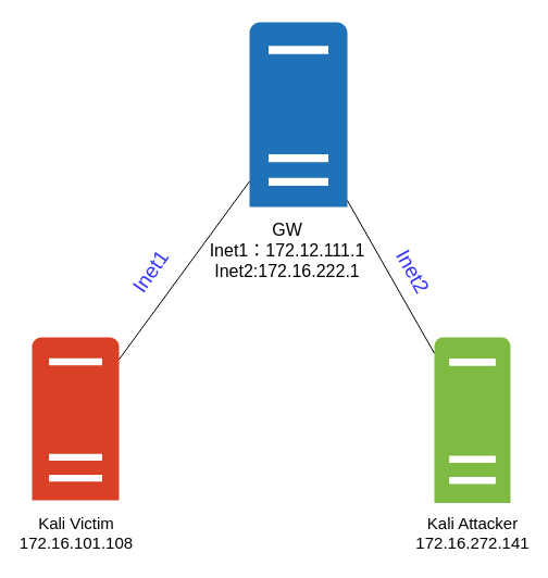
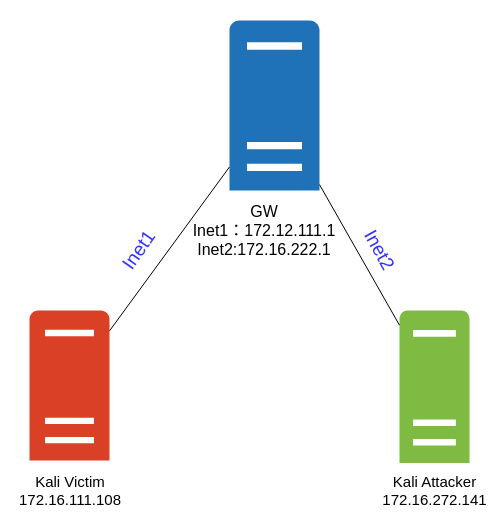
- <mxCell id="6" value="Kali Victim&lt;br style=&quot;font-size: 15px;&quot;&gt;172.16.101.108" style="text;html=1;strokeColor=none;fillColor=none;align=center;verticalAlign=middle;whiteSpace=wrap;rounded=0;fontSize=15;" vertex="1" parent="1"><mxGeometry x="20" y="470" width="100" height="40" as="geometry" /></mxCell>
+ <mxCell id="6" value="Kali Victim&lt;br style=&quot;font-size: 15px;&quot;&gt;172.16.111.108" style="text;html=1;strokeColor=none;fillColor=none;align=center;verticalAlign=middle;whiteSpace=wrap;rounded=0;fontSize=15;" vertex="1" parent="1"><mxGeometry x="20" y="470" width="100" height="40" as="geometry" /></mxCell>
